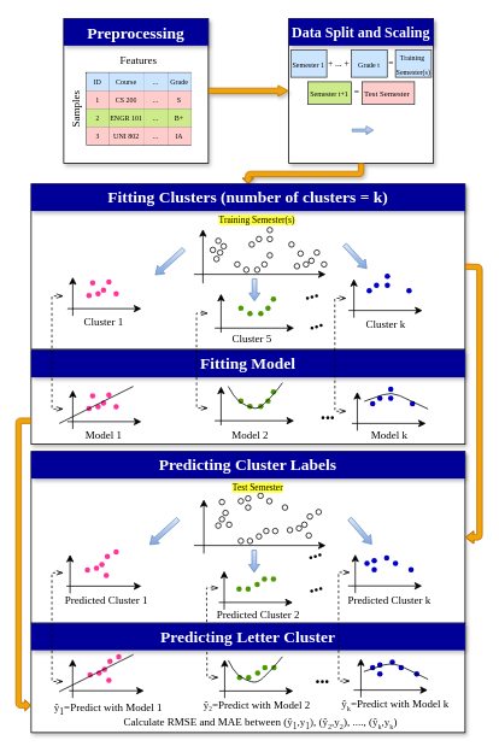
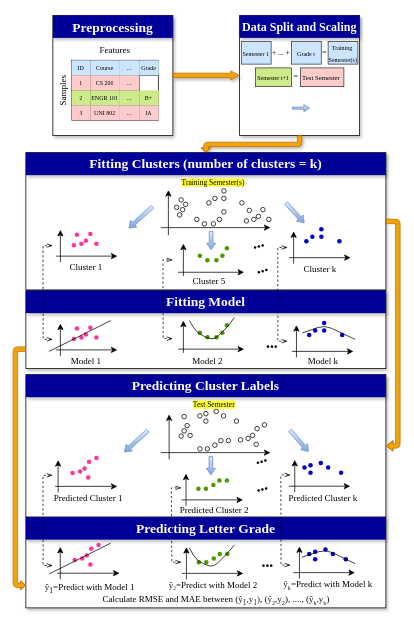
- <mxCell id="19" value="&lt;font style=&quot;font-size: 8px;&quot;&gt;S&lt;/font&gt;" style="shape=partialRectangle;html=1;whiteSpace=wrap;connectable=0;top=0;left=0;bottom=0;right=0;overflow=hidden;fillColor=#ffcccc;strokeColor=#36393d;fontFamily=Times New Roman;fontSize=8;" parent="15" vertex="1"><mxGeometry x="90" width="26" height="20" as="geometry" /></mxCell>
- <mxCell id="184" value="&lt;p&gt;&lt;b&gt;&lt;font color=&quot;#ffffff&quot; style=&quot;font-size: 18px&quot; face=&quot;Times New Roman&quot;&gt;Predicting Letter Cluster&lt;/font&gt;&lt;/b&gt;&lt;/p&gt;" style="text;html=1;strokeColor=none;align=center;verticalAlign=middle;whiteSpace=wrap;rounded=0;fontFamily=Serif;glass=0;shadow=1;fillColor=#000099;" parent="1" vertex="1"><mxGeometry x="34" y="689" width="480" height="30" as="geometry" /></mxCell>
+ <mxCell id="184" value="&lt;p&gt;&lt;b&gt;&lt;font color=&quot;#ffffff&quot; style=&quot;font-size: 18px&quot; face=&quot;Times New Roman&quot;&gt;Predicting Letter Grade&lt;/font&gt;&lt;/b&gt;&lt;/p&gt;" style="text;html=1;strokeColor=none;align=center;verticalAlign=middle;whiteSpace=wrap;rounded=0;fontFamily=Serif;glass=0;shadow=1;fillColor=#000099;" parent="1" vertex="1"><mxGeometry x="34" y="689" width="480" height="30" as="geometry" /></mxCell>
